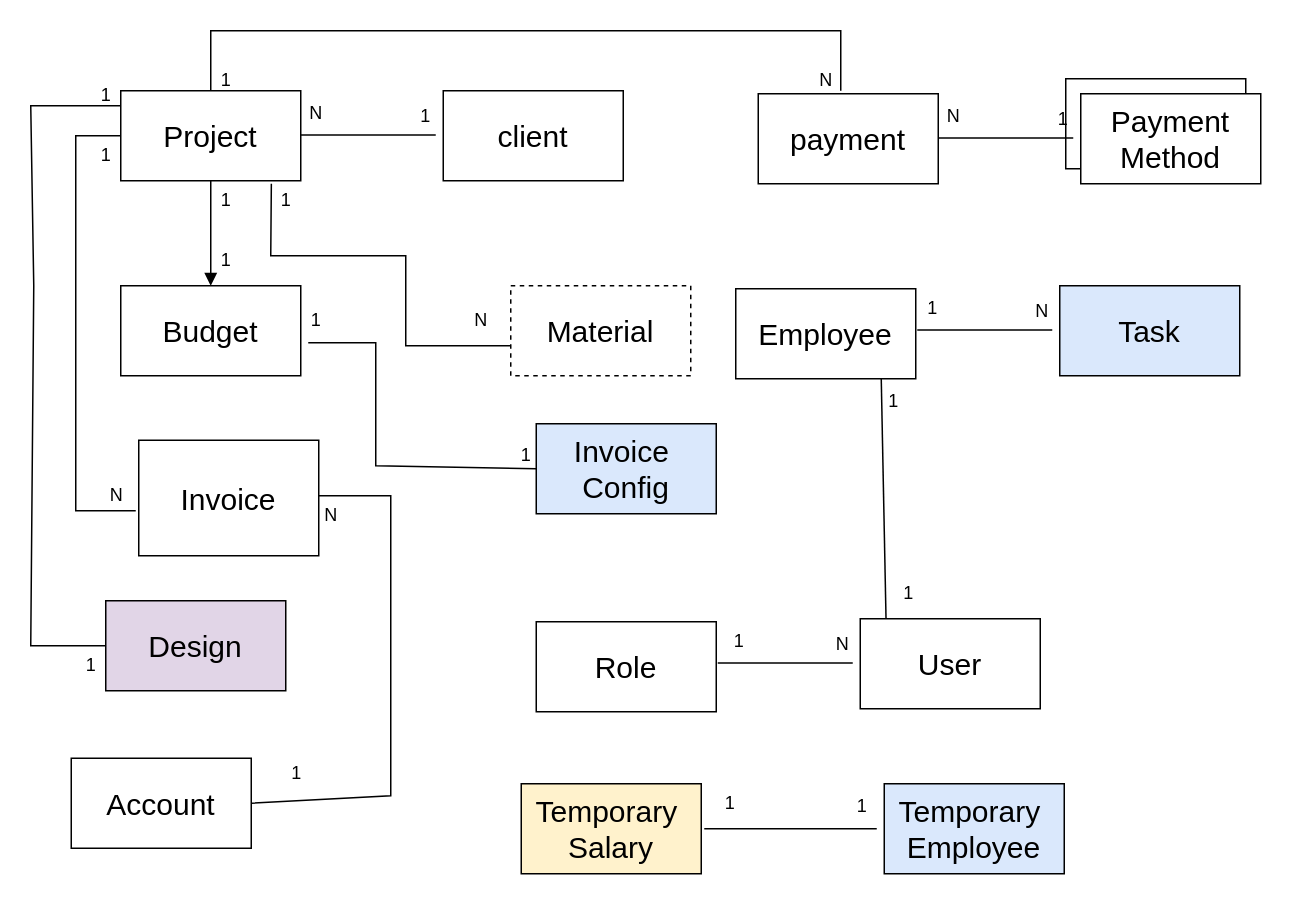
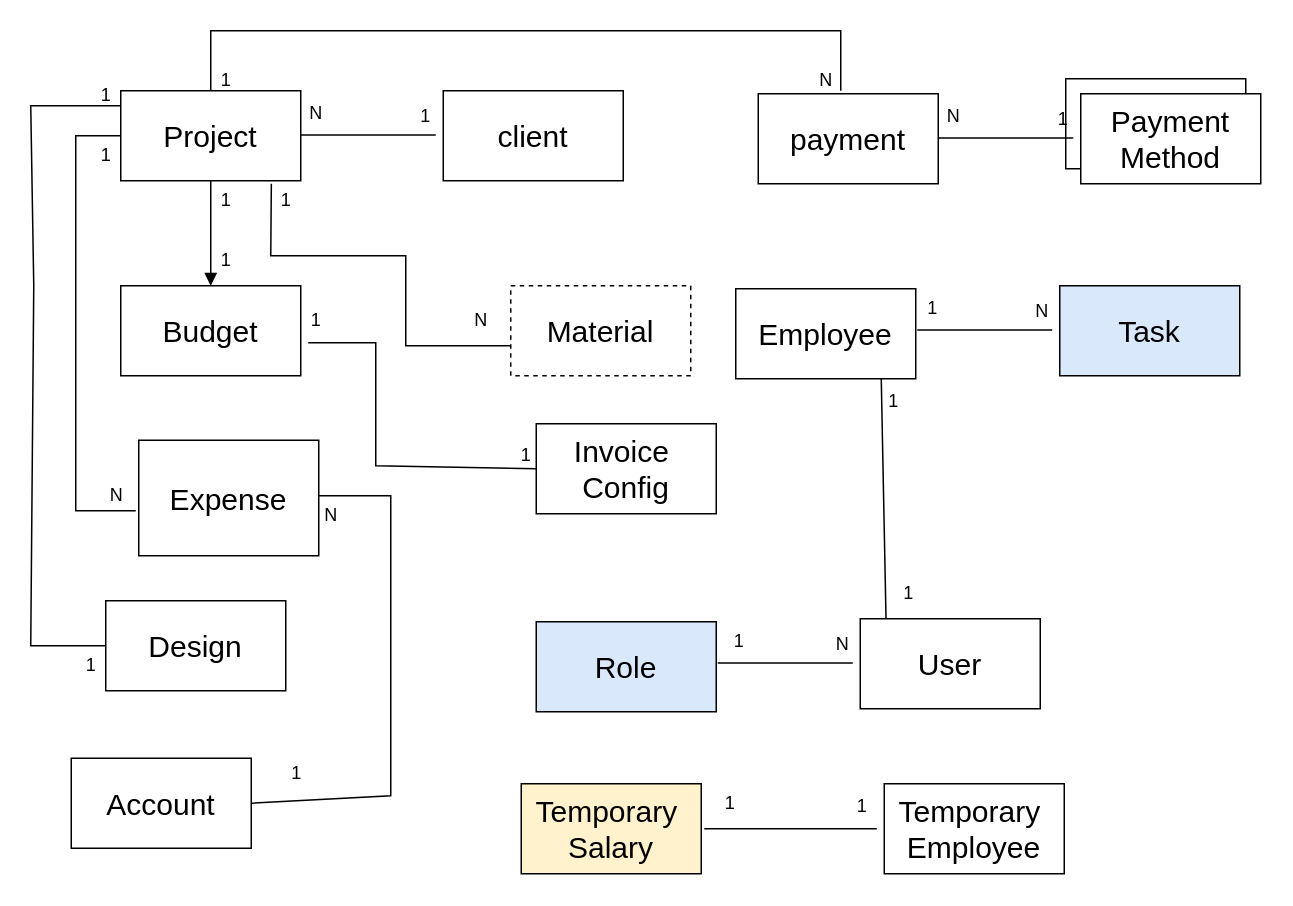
- <mxCell id="54" value="&lt;span style=&quot;font-size: 20px;&quot;&gt;Invoice&amp;nbsp;&lt;/span&gt;&lt;div&gt;&lt;span style=&quot;font-size: 20px;&quot;&gt;Config&lt;/span&gt;&lt;/div&gt;" style="rounded=0;whiteSpace=wrap;html=1;fillColor=#dae8fc;" vertex="1" parent="1"><mxGeometry x="357" y="282" width="120" height="60" as="geometry" /></mxCell>
+ <mxCell id="54" value="&lt;span style=&quot;font-size: 20px;&quot;&gt;Invoice&amp;nbsp;&lt;/span&gt;&lt;div&gt;&lt;span style=&quot;font-size: 20px;&quot;&gt;Config&lt;/span&gt;&lt;/div&gt;" style="rounded=0;whiteSpace=wrap;html=1;" vertex="1" parent="1"><mxGeometry x="357" y="282" width="120" height="60" as="geometry" /></mxCell>
- <mxCell id="29" value="&lt;font style=&quot;font-size: 20px;&quot;&gt;Invoice&lt;/font&gt;" style="rounded=0;whiteSpace=wrap;html=1;" vertex="1" parent="1"><mxGeometry x="92" y="293" width="120" height="77" as="geometry" /></mxCell>
+ <mxCell id="29" value="&lt;font style=&quot;font-size: 20px;&quot;&gt;Expense&lt;/font&gt;" style="rounded=0;whiteSpace=wrap;html=1;" vertex="1" parent="1"><mxGeometry x="92" y="293" width="120" height="77" as="geometry" /></mxCell>
- <mxCell id="39" value="&lt;font style=&quot;font-size: 20px;&quot;&gt;Design&lt;/font&gt;" style="rounded=0;whiteSpace=wrap;html=1;fillColor=#e1d5e7;" vertex="1" parent="1"><mxGeometry x="70" y="400" width="120" height="60" as="geometry" /></mxCell>
+ <mxCell id="39" value="&lt;font style=&quot;font-size: 20px;&quot;&gt;Design&lt;/font&gt;" style="rounded=0;whiteSpace=wrap;html=1;" vertex="1" parent="1"><mxGeometry x="70" y="400" width="120" height="60" as="geometry" /></mxCell>
- <mxCell id="33" value="&lt;font style=&quot;font-size: 20px;&quot;&gt;Role&lt;/font&gt;" style="rounded=0;whiteSpace=wrap;html=1;" vertex="1" parent="1"><mxGeometry x="357" y="414" width="120" height="60" as="geometry" /></mxCell>
+ <mxCell id="33" value="&lt;font style=&quot;font-size: 20px;&quot;&gt;Role&lt;/font&gt;" style="rounded=0;whiteSpace=wrap;html=1;fillColor=#dae8fc;" vertex="1" parent="1"><mxGeometry x="357" y="414" width="120" height="60" as="geometry" /></mxCell>
- <mxCell id="41" value="&lt;font style=&quot;font-size: 20px;&quot;&gt;Temporary&amp;nbsp;&lt;/font&gt;&lt;div&gt;&lt;font style=&quot;font-size: 20px;&quot;&gt;Employee&lt;/font&gt;&lt;/div&gt;" style="rounded=0;whiteSpace=wrap;html=1;fillColor=#dae8fc;" vertex="1" parent="1"><mxGeometry x="589" y="522" width="120" height="60" as="geometry" /></mxCell>
+ <mxCell id="41" value="&lt;font style=&quot;font-size: 20px;&quot;&gt;Temporary&amp;nbsp;&lt;/font&gt;&lt;div&gt;&lt;font style=&quot;font-size: 20px;&quot;&gt;Employee&lt;/font&gt;&lt;/div&gt;" style="rounded=0;whiteSpace=wrap;html=1;" vertex="1" parent="1"><mxGeometry x="589" y="522" width="120" height="60" as="geometry" /></mxCell>
